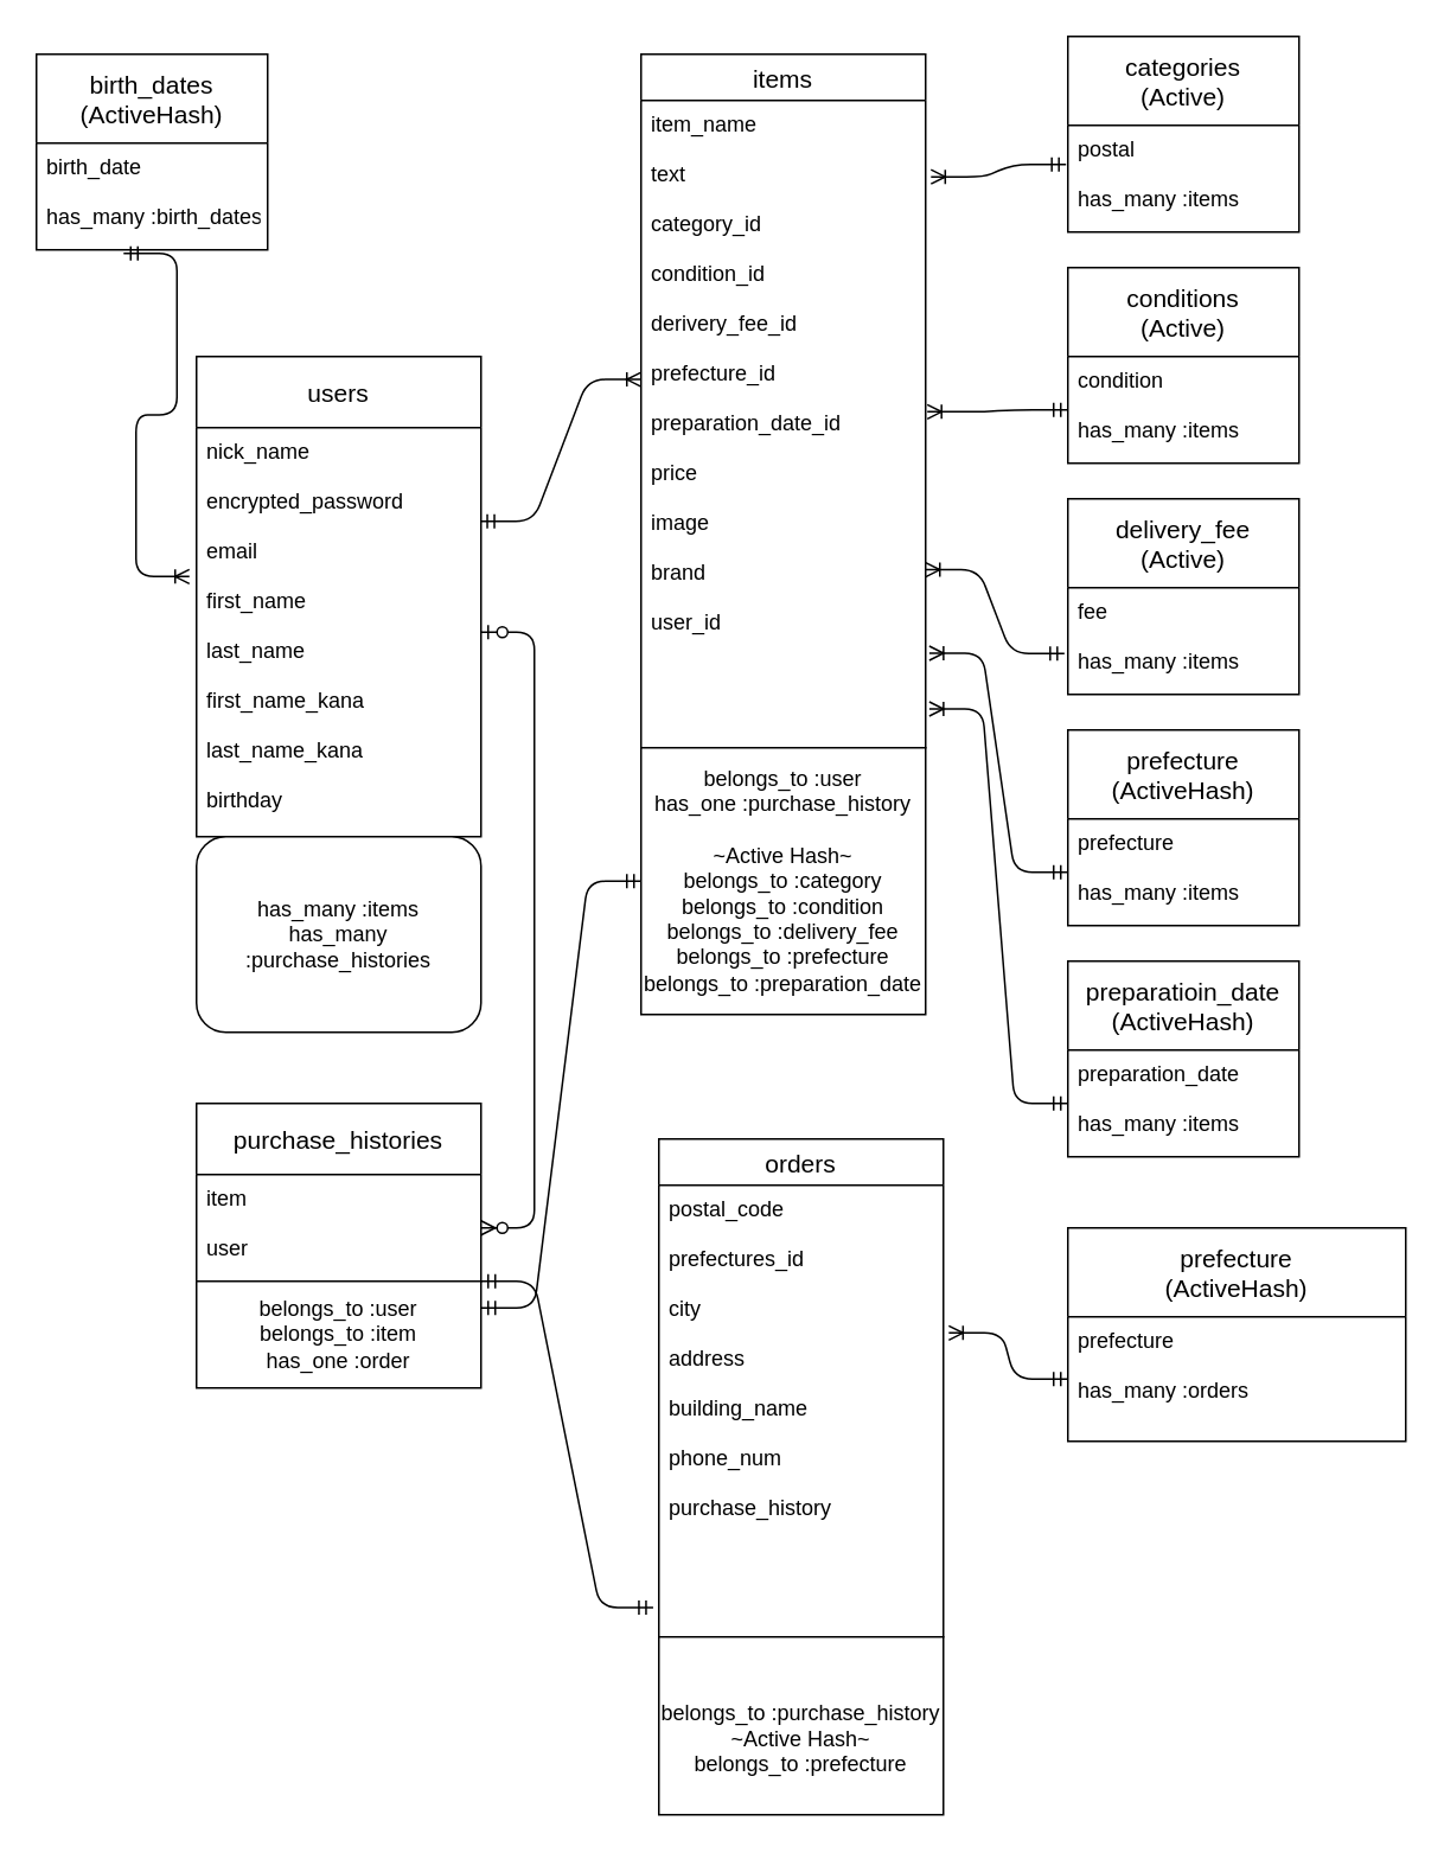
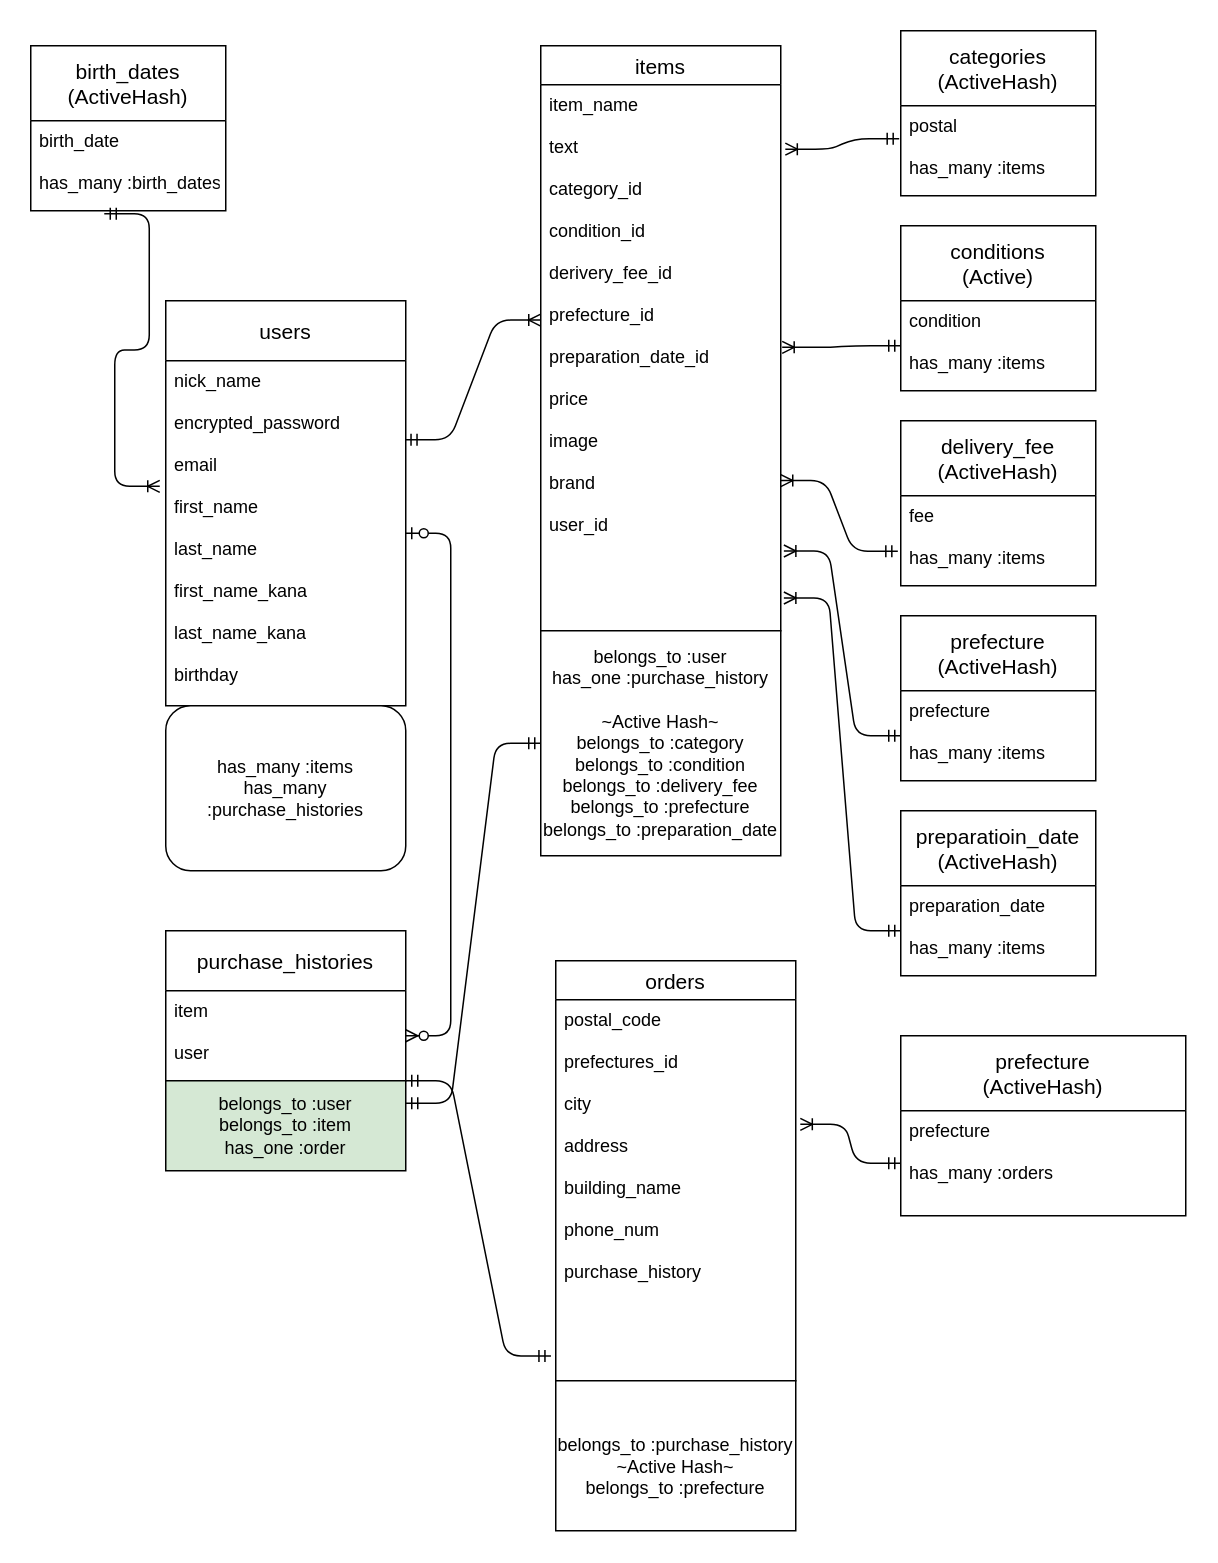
- <mxCell id="10" value="categories&#10;(Active)" style="swimlane;fontStyle=0;childLayout=stackLayout;horizontal=1;startSize=50;horizontalStack=0;resizeParent=1;resizeParentMax=0;resizeLast=0;collapsible=1;marginBottom=0;align=center;fontSize=14;" parent="1" vertex="1"><mxGeometry x="600" y="20" width="130" height="110" as="geometry"><mxRectangle x="10" y="50" width="110" height="40" as="alternateBounds" /></mxGeometry></mxCell>
+ <mxCell id="10" value="categories&#10;(ActiveHash)" style="swimlane;fontStyle=0;childLayout=stackLayout;horizontal=1;startSize=50;horizontalStack=0;resizeParent=1;resizeParentMax=0;resizeLast=0;collapsible=1;marginBottom=0;align=center;fontSize=14;" parent="1" vertex="1"><mxGeometry x="600" y="20" width="130" height="110" as="geometry"><mxRectangle x="10" y="50" width="110" height="40" as="alternateBounds" /></mxGeometry></mxCell>
- <mxCell id="14" value="delivery_fee&#10;(Active)" style="swimlane;fontStyle=0;childLayout=stackLayout;horizontal=1;startSize=50;horizontalStack=0;resizeParent=1;resizeParentMax=0;resizeLast=0;collapsible=1;marginBottom=0;align=center;fontSize=14;" parent="1" vertex="1"><mxGeometry x="600" y="280" width="130" height="110" as="geometry"><mxRectangle x="10" y="50" width="110" height="40" as="alternateBounds" /></mxGeometry></mxCell>
+ <mxCell id="14" value="delivery_fee&#10;(ActiveHash)" style="swimlane;fontStyle=0;childLayout=stackLayout;horizontal=1;startSize=50;horizontalStack=0;resizeParent=1;resizeParentMax=0;resizeLast=0;collapsible=1;marginBottom=0;align=center;fontSize=14;" parent="1" vertex="1"><mxGeometry x="600" y="280" width="130" height="110" as="geometry"><mxRectangle x="10" y="50" width="110" height="40" as="alternateBounds" /></mxGeometry></mxCell>
- <mxCell id="35" value="belongs_to :user&lt;br&gt;belongs_to :item&lt;br&gt;has_one :order" style="whiteSpace=wrap;html=1;align=center;" parent="1" vertex="1"><mxGeometry x="110" y="720" width="160" height="60" as="geometry" /></mxCell>
+ <mxCell id="35" value="belongs_to :user&lt;br&gt;belongs_to :item&lt;br&gt;has_one :order" style="whiteSpace=wrap;html=1;align=center;fillColor=#d5e8d4;" parent="1" vertex="1"><mxGeometry x="110" y="720" width="160" height="60" as="geometry" /></mxCell>
